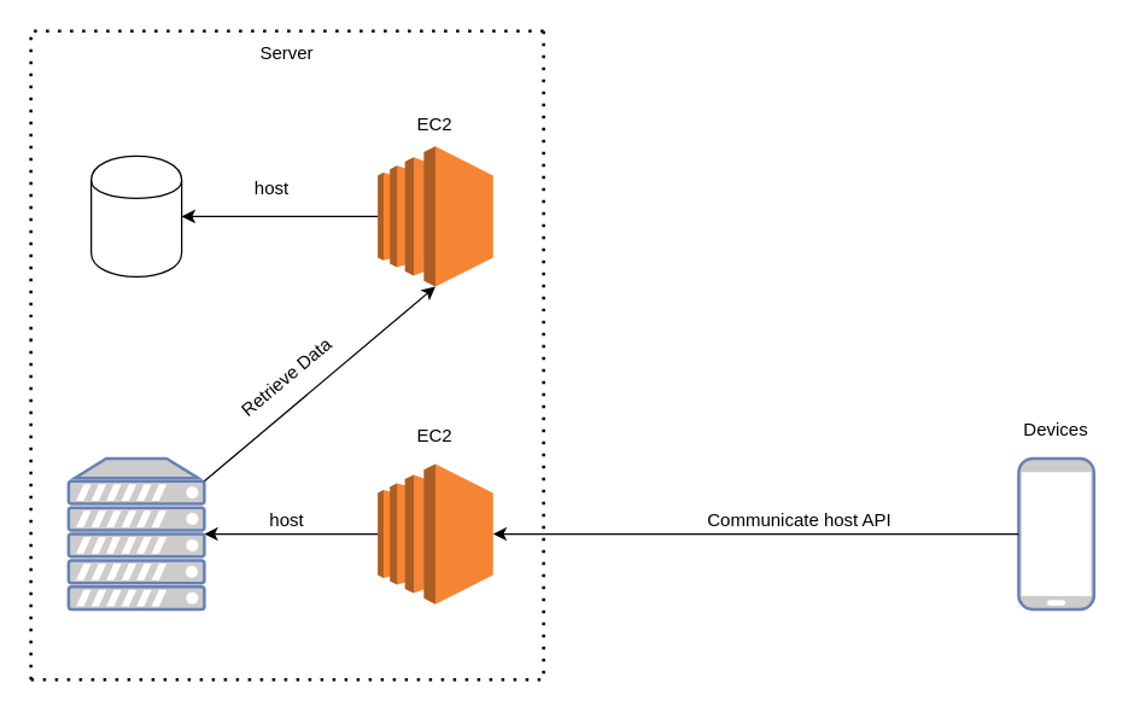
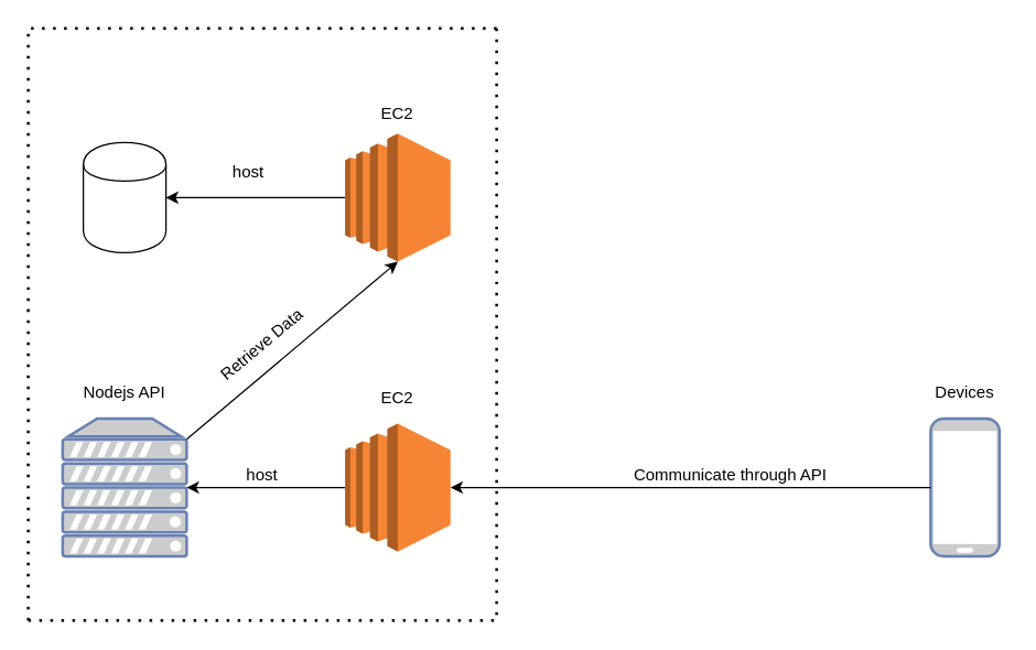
- <mxCell id="17" value="Server" style="text;html=1;strokeColor=none;fillColor=none;align=center;verticalAlign=middle;whiteSpace=wrap;rounded=0;" vertex="1" parent="1"><mxGeometry x="160" y="20" width="60" height="30" as="geometry" /></mxCell>
+ <mxCell id="7" value="Nodejs API" style="text;html=1;strokeColor=none;fillColor=none;align=center;verticalAlign=middle;whiteSpace=wrap;rounded=0;" vertex="1" parent="1"><mxGeometry x="40" y="270" width="100" height="30" as="geometry" /></mxCell>
- <mxCell id="21" value="Communicate host API" style="text;html=1;strokeColor=none;fillColor=none;align=center;verticalAlign=middle;whiteSpace=wrap;rounded=0;" vertex="1" parent="1"><mxGeometry x="450" y="330" width="160" height="30" as="geometry" /></mxCell>
+ <mxCell id="21" value="Communicate through API" style="text;html=1;strokeColor=none;fillColor=none;align=center;verticalAlign=middle;whiteSpace=wrap;rounded=0;" vertex="1" parent="1"><mxGeometry x="450" y="330" width="160" height="30" as="geometry" /></mxCell>
